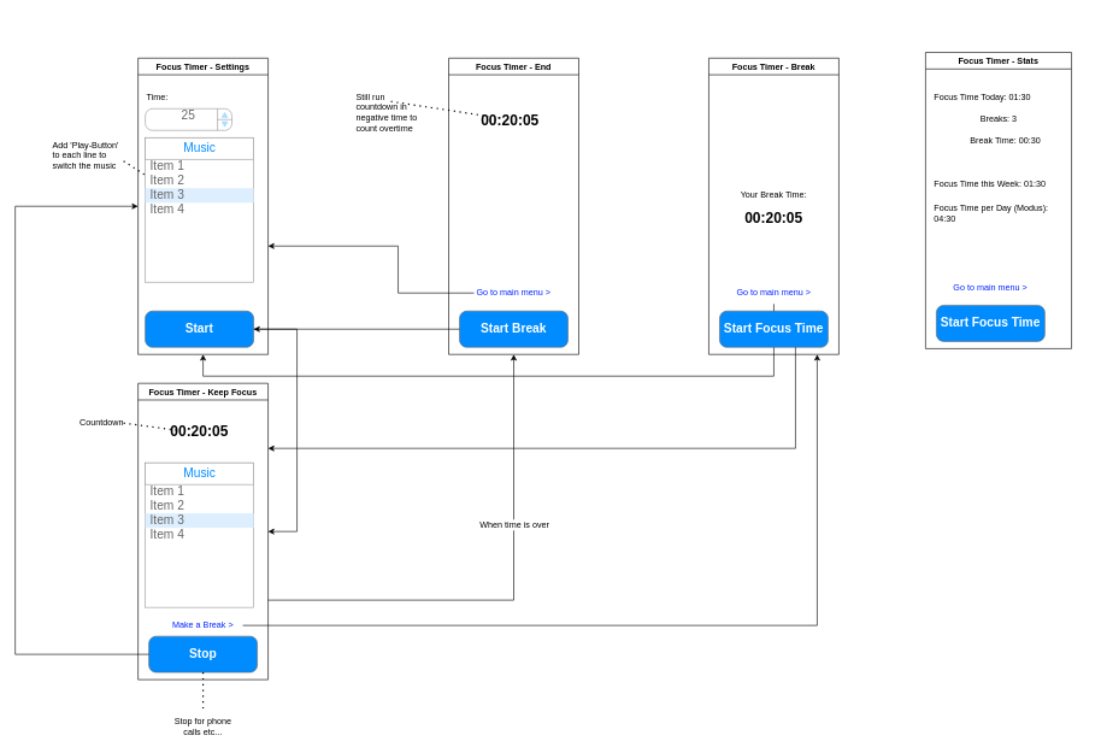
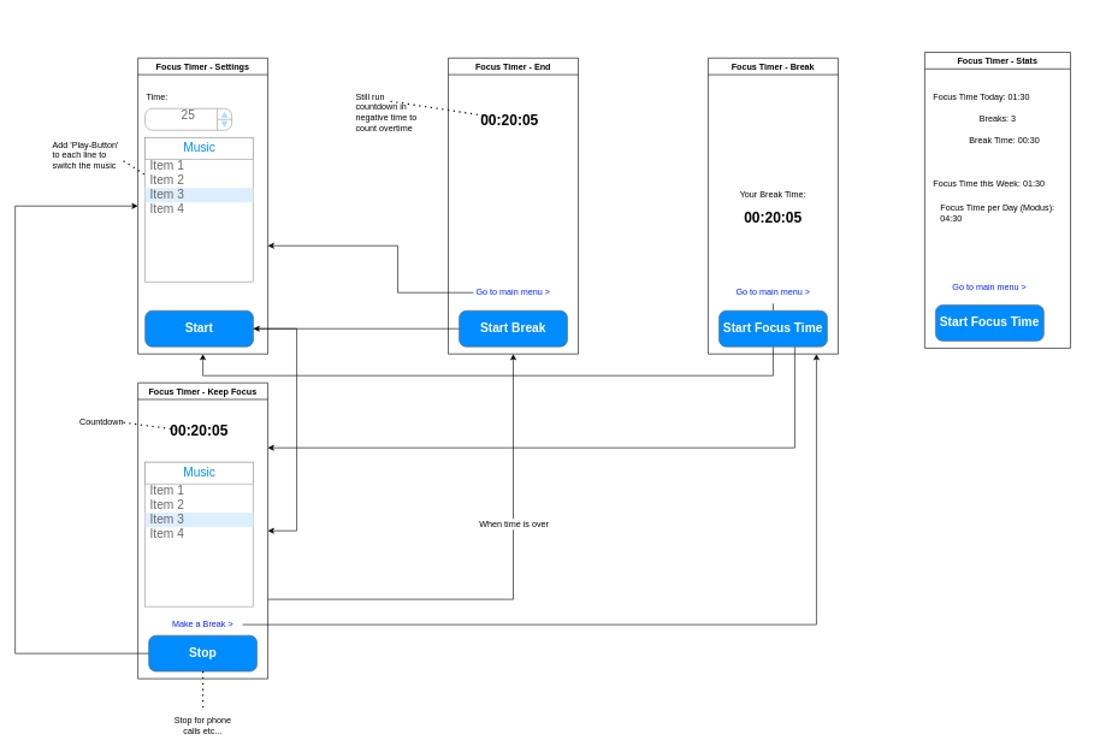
- <mxCell id="55" value="Focus Time per Day (Modus): 04:30" style="text;html=1;strokeColor=none;fillColor=none;align=left;verticalAlign=middle;whiteSpace=wrap;rounded=0;" parent="48" vertex="1"><mxGeometry x="10" y="208" width="180" height="30" as="geometry" /></mxCell>
+ <mxCell id="55" value="Focus Time per Day (Modus): 04:30" style="text;html=1;strokeColor=none;fillColor=none;align=left;verticalAlign=middle;whiteSpace=wrap;rounded=0;" parent="48" vertex="1"><mxGeometry x="20" y="208" width="180" height="30" as="geometry" /></mxCell>
